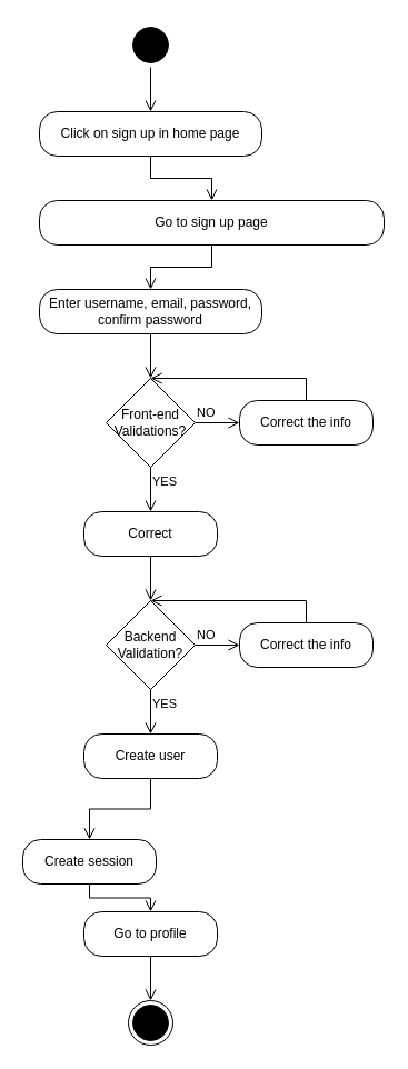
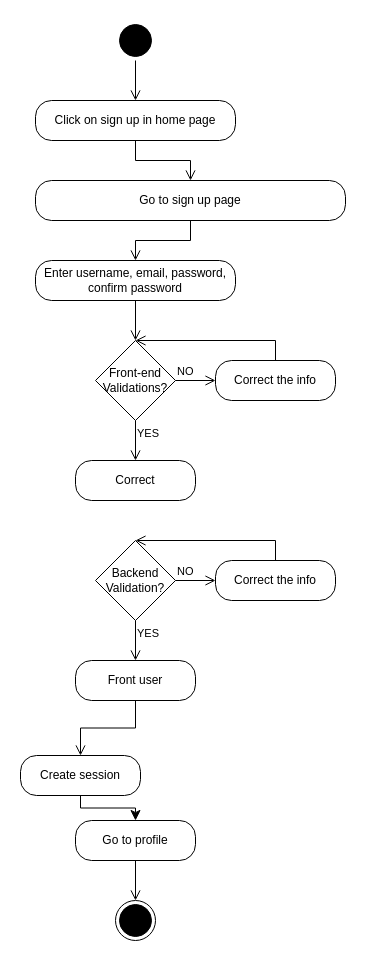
- <mxCell id="10" value="" style="edgeStyle=orthogonalEdgeStyle;html=1;verticalAlign=bottom;endArrow=open;endSize=8;rounded=0;" parent="1" source="9" target="14" edge="1"><mxGeometry relative="1" as="geometry"><mxPoint x="95" y="540" as="targetPoint" /></mxGeometry></mxCell>
- <mxCell id="19" value="Create user" style="rounded=1;whiteSpace=wrap;html=1;arcSize=40;" parent="1" vertex="1"><mxGeometry x="75" y="660" width="120" height="40" as="geometry" /></mxCell>
+ <mxCell id="19" value="Front user" style="rounded=1;whiteSpace=wrap;html=1;arcSize=40;" parent="1" vertex="1"><mxGeometry x="75" y="660" width="120" height="40" as="geometry" /></mxCell>
- <mxCell id="24" value="" style="edgeStyle=orthogonalEdgeStyle;html=1;align=left;verticalAlign=top;endArrow=open;endSize=8;rounded=0;" parent="1" source="21" target="23" edge="1"><mxGeometry x="-1" relative="1" as="geometry"><mxPoint x="95" y="820" as="targetPoint" /><mxPoint x="95" y="780" as="sourcePoint" /></mxGeometry></mxCell>
+ <mxCell id="24" value="" style="edgeStyle=orthogonalEdgeStyle;html=1;align=left;verticalAlign=top;endArrow=classic;endSize=8;rounded=0;" parent="1" source="21" target="23" edge="1"><mxGeometry x="-1" relative="1" as="geometry"><mxPoint x="95" y="820" as="targetPoint" /><mxPoint x="95" y="780" as="sourcePoint" /></mxGeometry></mxCell>
